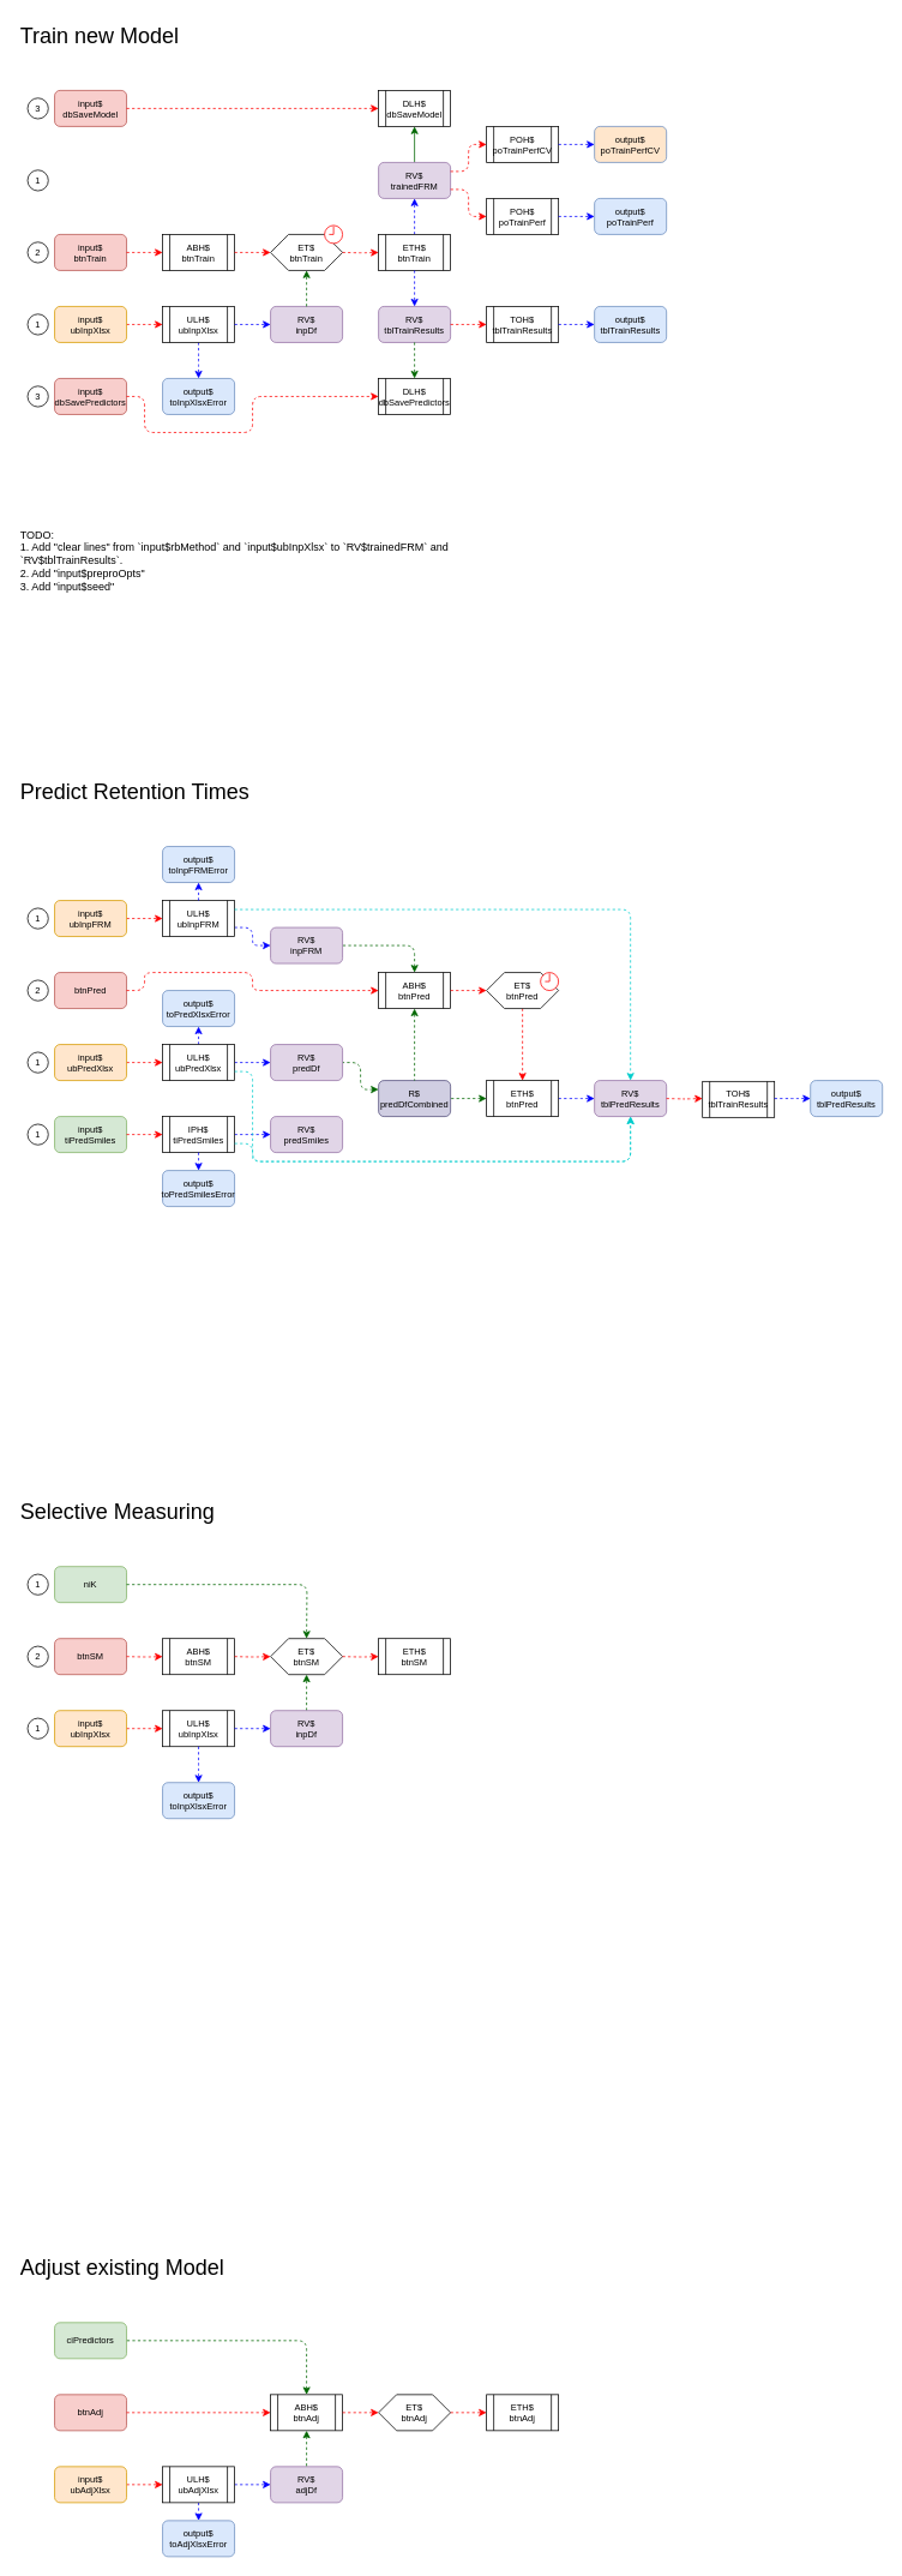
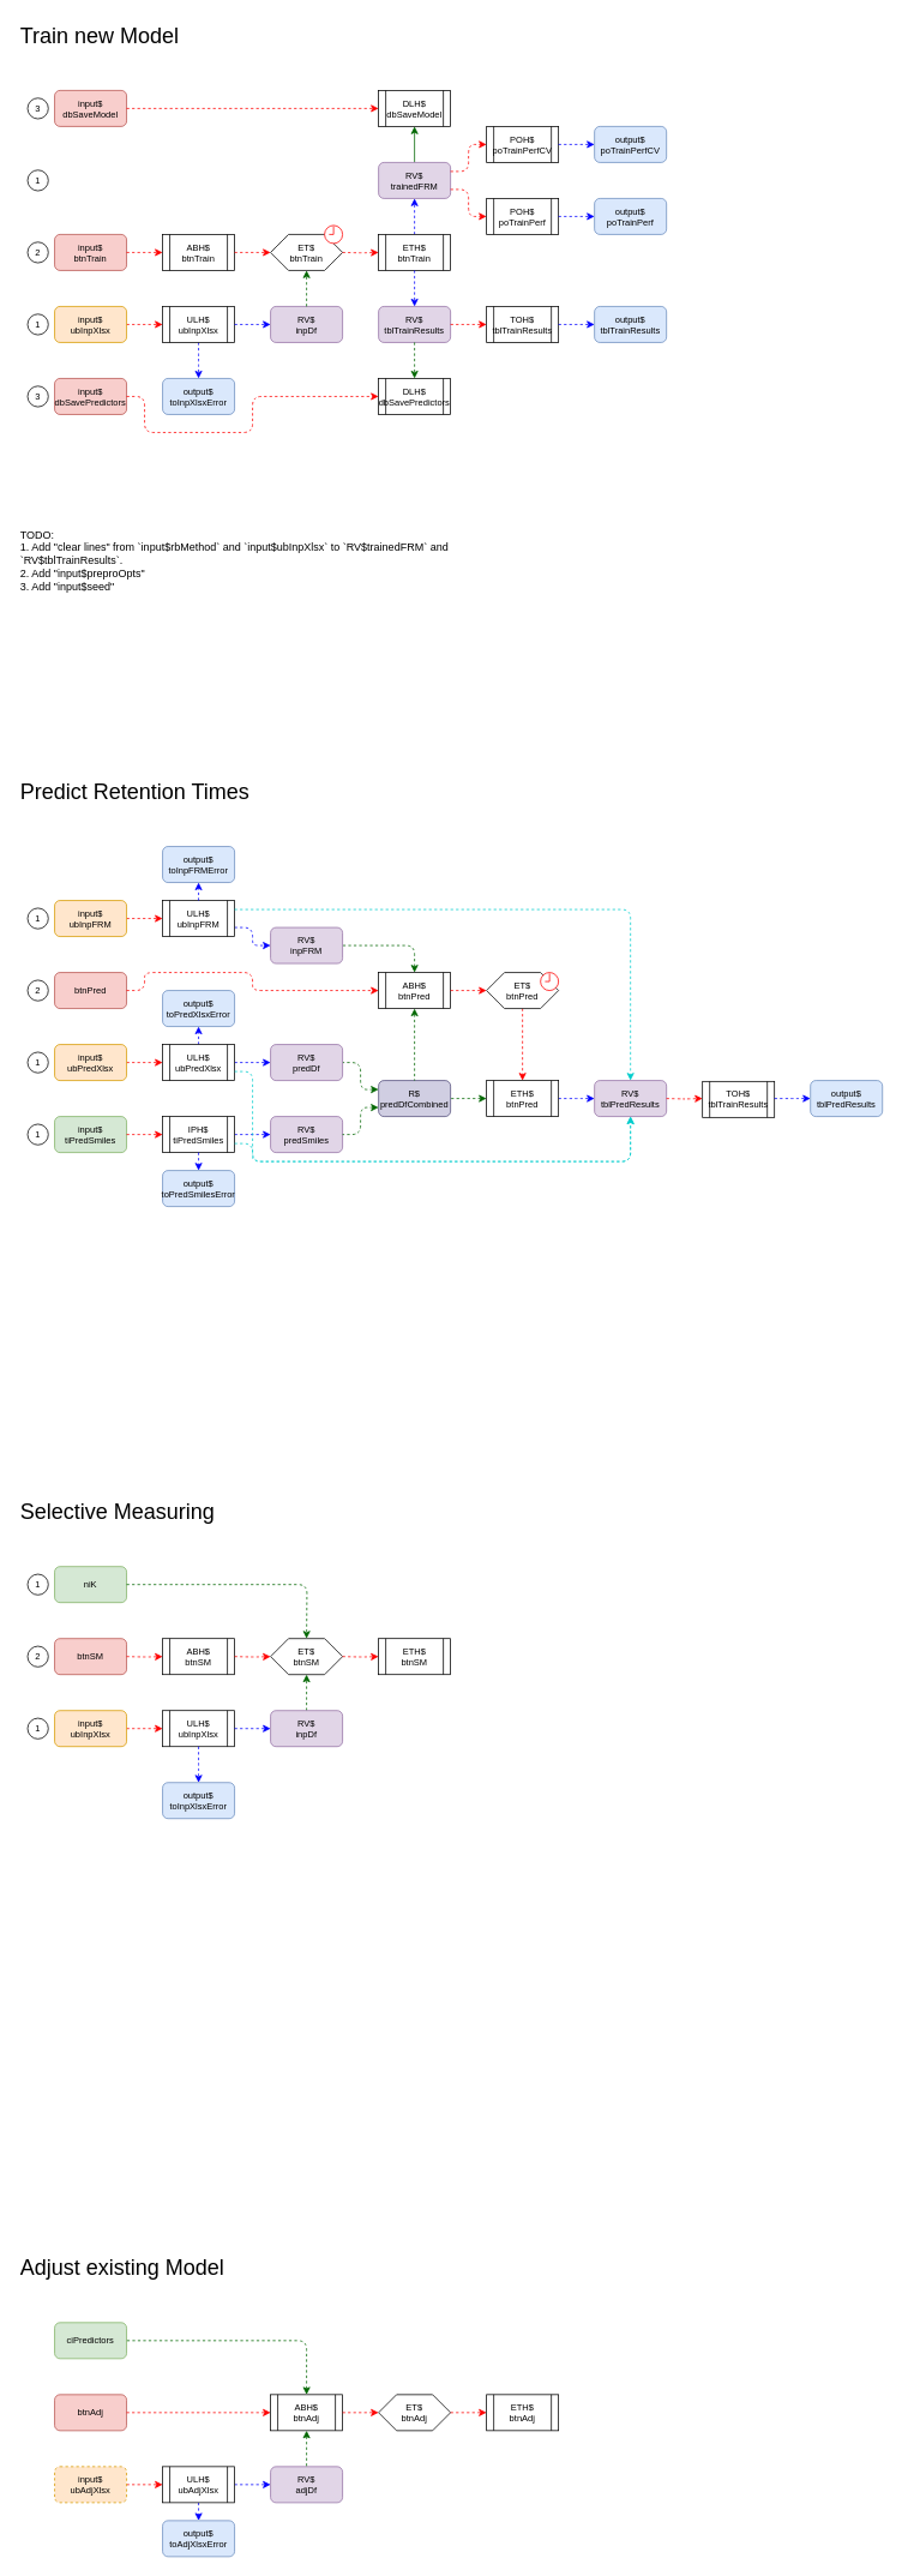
- <mxCell id="98" value="output$&lt;br style=&quot;border-color: var(--border-color);&quot;&gt;poTrainPerfCV" style="rounded=1;whiteSpace=wrap;html=1;fillColor=#ffe6cc;strokeColor=#6c8ebf;fontSize=10;" vertex="1" parent="1"><mxGeometry x="660" y="140" width="80" height="40" as="geometry" /></mxCell>
+ <mxCell id="98" value="output$&lt;br style=&quot;border-color: var(--border-color);&quot;&gt;poTrainPerfCV" style="rounded=1;whiteSpace=wrap;html=1;fillColor=#dae8fc;strokeColor=#6c8ebf;fontSize=10;" vertex="1" parent="1"><mxGeometry x="660" y="140" width="80" height="40" as="geometry" /></mxCell>
+ <mxCell id="123" style="edgeStyle=orthogonalEdgeStyle;rounded=1;orthogonalLoop=1;jettySize=auto;html=1;entryX=1;entryY=0.5;entryDx=0;entryDy=0;labelBackgroundColor=default;fontSize=10;fontColor=#006600;dashed=1;startArrow=classic;startFill=1;endArrow=none;endFill=0;fillColor=#008a00;strokeColor=#006600;exitX=0;exitY=0.75;exitDx=0;exitDy=0;" edge="1" parent="1" source="37" target="33"><mxGeometry relative="1" as="geometry"><mxPoint x="470" y="1210" as="sourcePoint" /><mxPoint x="430" y="1150" as="targetPoint" /><Array as="points"><mxPoint x="400" y="1230" /><mxPoint x="400" y="1260" /></Array></mxGeometry></mxCell>
- <mxCell id="11" value="input$&lt;br style=&quot;font-size: 10px;&quot;&gt;ubAdjXlsx" style="rounded=1;whiteSpace=wrap;html=1;fillColor=#ffe6cc;strokeColor=#d79b00;fontSize=10;" parent="1" vertex="1"><mxGeometry x="60" y="2740" width="80" height="40" as="geometry" /></mxCell>
+ <mxCell id="11" value="input$&lt;br style=&quot;font-size: 10px;&quot;&gt;ubAdjXlsx" style="rounded=1;whiteSpace=wrap;html=1;fillColor=#ffe6cc;strokeColor=#d79b00;fontSize=10;dashed=1;" parent="1" vertex="1"><mxGeometry x="60" y="2740" width="80" height="40" as="geometry" /></mxCell>
